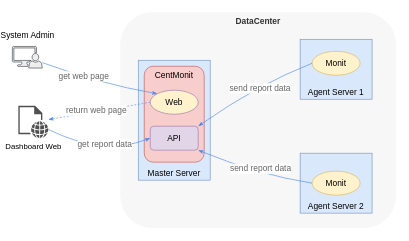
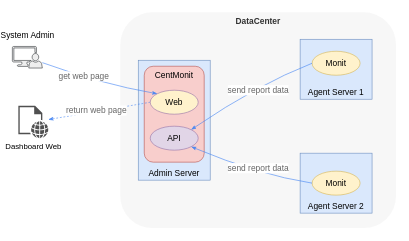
- <mxCell id="11" value="API" style="whiteSpace=wrap;html=1;fillColor=#e1d5e7;fontSize=14;strokeColor=#9673a6;rounded=1;" parent="1" vertex="1"><mxGeometry x="250" y="210" width="80" height="40" as="geometry" /></mxCell>
+ <mxCell id="11" value="API" style="ellipse;whiteSpace=wrap;html=1;fillColor=#e1d5e7;fontSize=14;strokeColor=#9673a6;" parent="1" vertex="1"><mxGeometry x="250" y="210" width="80" height="40" as="geometry" /></mxCell>
- <mxCell id="16" value="get report data" style="edgeStyle=none;curved=1;orthogonalLoop=1;jettySize=auto;html=1;entryX=0;entryY=0.5;entryDx=0;entryDy=0;endArrow=classicThin;endFill=1;strokeColor=#4284F3;strokeWidth=1;fontSize=14;fontColor=#666666;fillColor=#1ba1e2;" parent="1" source="17" target="11" edge="1"><mxGeometry x="0.046" y="22" relative="1" as="geometry"><Array as="points"><mxPoint x="170" y="260" /></Array><mxPoint x="-3" y="1" as="offset" /></mxGeometry></mxCell>
- <mxCell id="3" value="Master Server" style="rounded=0;whiteSpace=wrap;html=1;fillColor=#dae8fc;fontSize=14;strokeColor=#6c8ebf;verticalAlign=bottom;" parent="1" vertex="1"><mxGeometry x="230" y="100" width="120" height="200" as="geometry" /></mxCell>
+ <mxCell id="3" value="Admin Server" style="rounded=0;whiteSpace=wrap;html=1;fillColor=#dae8fc;fontSize=14;strokeColor=#6c8ebf;verticalAlign=bottom;" parent="1" vertex="1"><mxGeometry x="230" y="100" width="120" height="200" as="geometry" /></mxCell>
